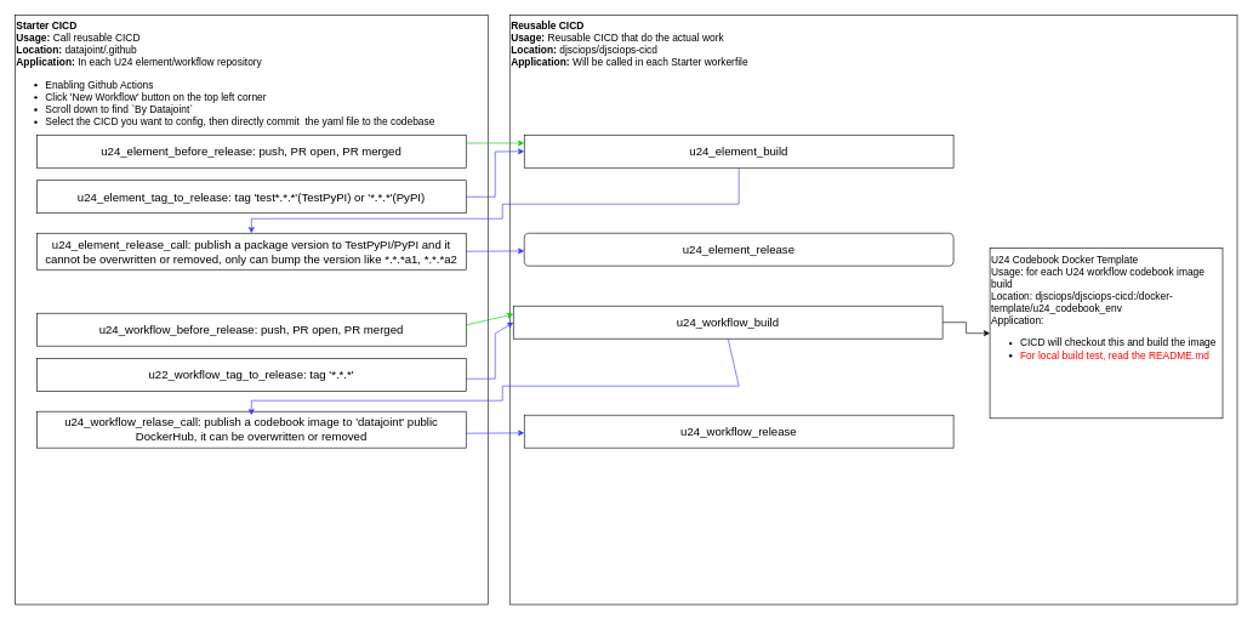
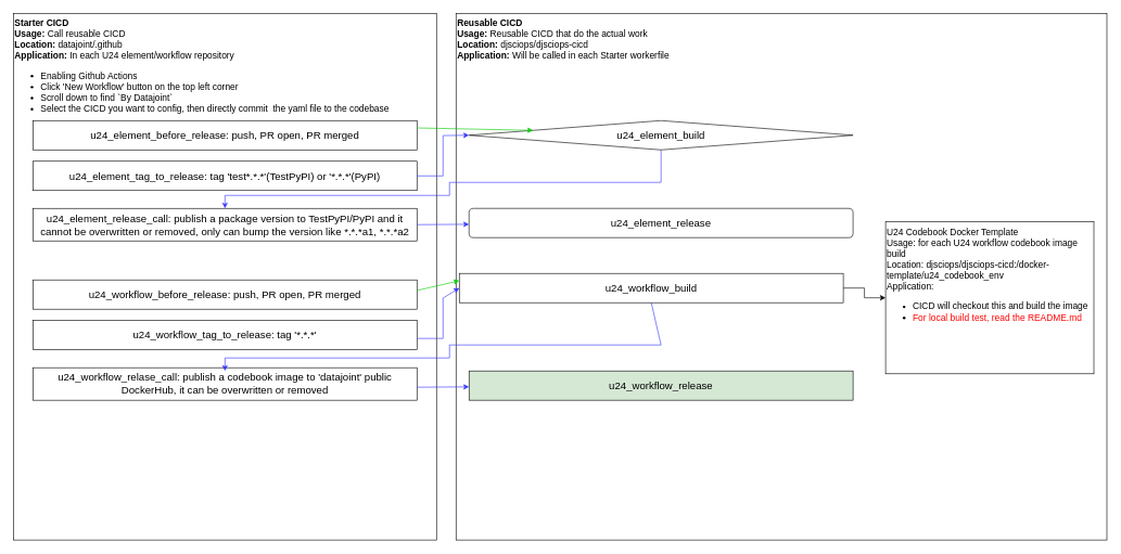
- <mxCell id="7" value="u24_element_build" style="rounded=0;whiteSpace=wrap;html=1;fontSize=16;" vertex="1" parent="1"><mxGeometry x="720" y="185" width="590" height="45" as="geometry" /></mxCell>
+ <mxCell id="7" value="u24_element_build" style="rhombus;whiteSpace=wrap;html=1;fontSize=16;" vertex="1" parent="1"><mxGeometry x="720" y="185" width="590" height="45" as="geometry" /></mxCell>
- <mxCell id="14" value="u22_workflow_tag_to_release: tag '*.*.*'" style="rounded=0;whiteSpace=wrap;html=1;fontSize=16;" vertex="1" parent="1"><mxGeometry x="50" y="492.5" width="590" height="45" as="geometry" /></mxCell>
+ <mxCell id="14" value="u24_workflow_tag_to_release: tag '*.*.*'" style="rounded=0;whiteSpace=wrap;html=1;fontSize=16;" vertex="1" parent="1"><mxGeometry x="50" y="492.5" width="590" height="45" as="geometry" /></mxCell>
- <mxCell id="18" value="u24_workflow_release" style="rounded=0;whiteSpace=wrap;html=1;fontSize=16;" vertex="1" parent="1"><mxGeometry x="720" y="570" width="590" height="45" as="geometry" /></mxCell>
+ <mxCell id="18" value="u24_workflow_release" style="rounded=0;whiteSpace=wrap;html=1;fontSize=16;fillColor=#d5e8d4;" vertex="1" parent="1"><mxGeometry x="720" y="570" width="590" height="45" as="geometry" /></mxCell>
